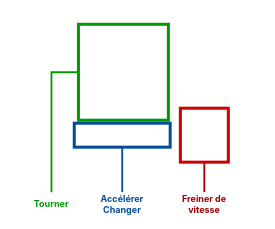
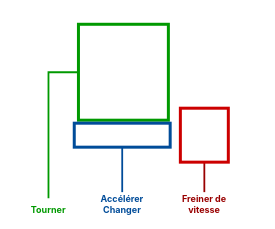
- <mxCell id="10" value="&lt;font data-font-src=&quot;https://fonts.googleapis.com/css?family=Inter&quot; face=&quot;Inter&quot; color=&quot;#009900&quot;&gt;&lt;b&gt;&lt;font style=&quot;font-size: 15px;&quot;&gt;Tourner&lt;/font&gt;&lt;/b&gt;&lt;/font&gt;" style="text;html=1;strokeColor=none;fillColor=none;align=center;verticalAlign=middle;whiteSpace=wrap;rounded=0;" vertex="1" parent="1"><mxGeometry x="20" y="320" width="130" height="40" as="geometry" /></mxCell>
+ <mxCell id="10" value="&lt;font data-font-src=&quot;https://fonts.googleapis.com/css?family=Inter&quot; face=&quot;Inter&quot; color=&quot;#009900&quot;&gt;&lt;b&gt;&lt;font style=&quot;font-size: 15px;&quot;&gt;Tourner&lt;/font&gt;&lt;/b&gt;&lt;/font&gt;" style="text;html=1;strokeColor=none;fillColor=none;align=center;verticalAlign=middle;whiteSpace=wrap;rounded=0;" vertex="1" parent="1"><mxGeometry x="15" y="330" width="130" height="40" as="geometry" /></mxCell>
